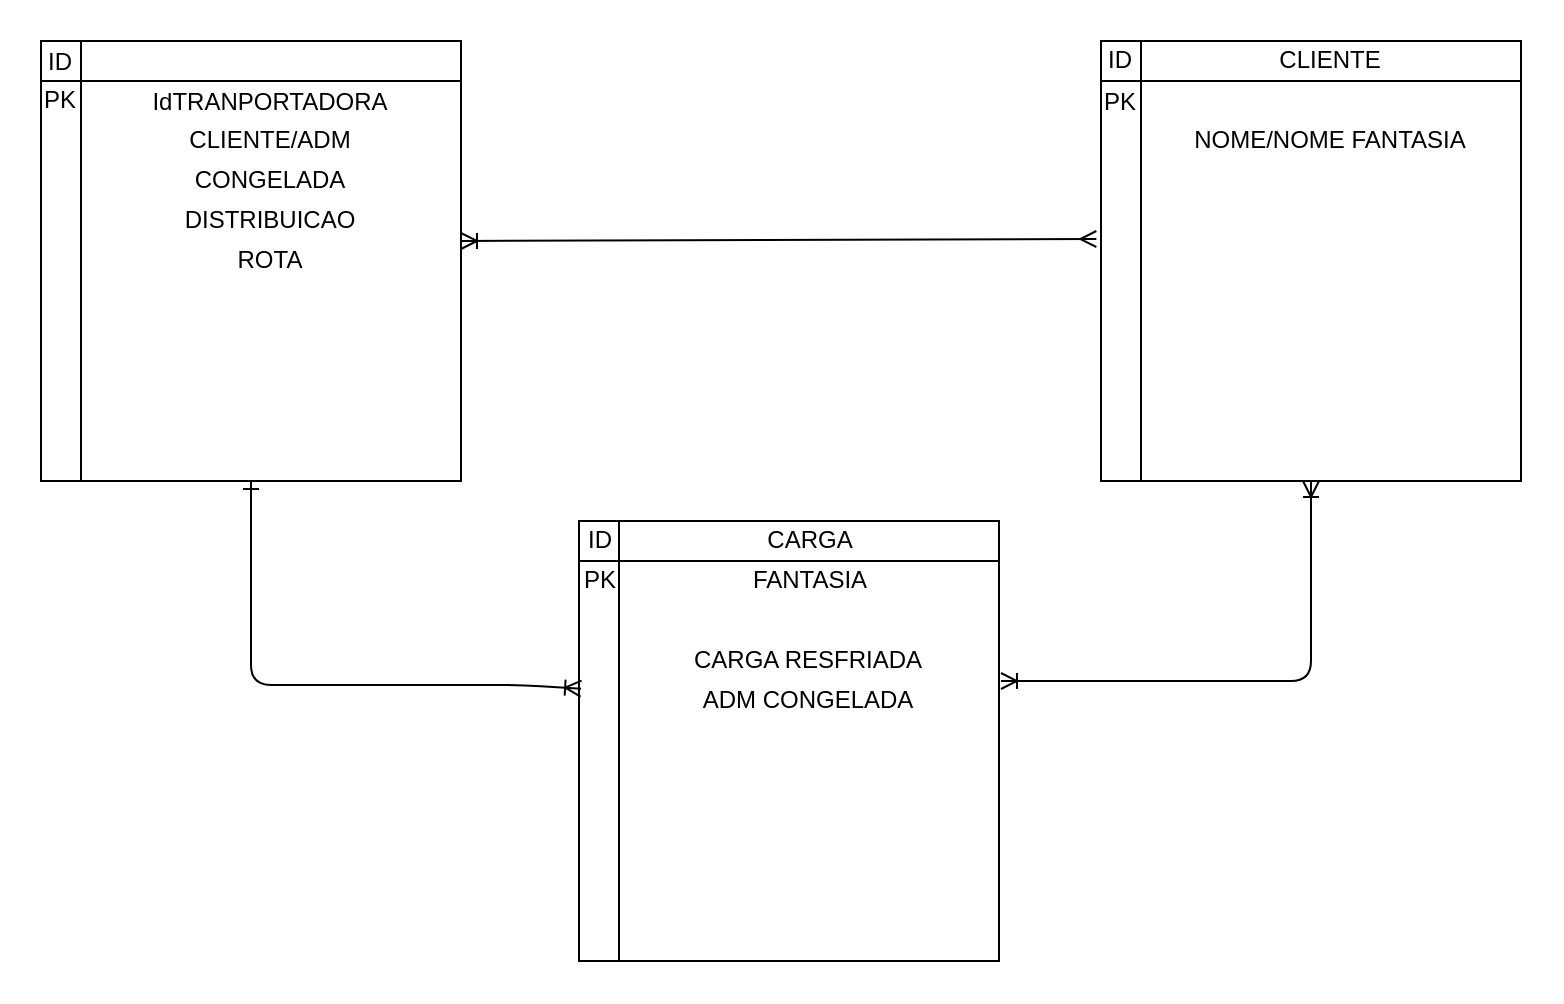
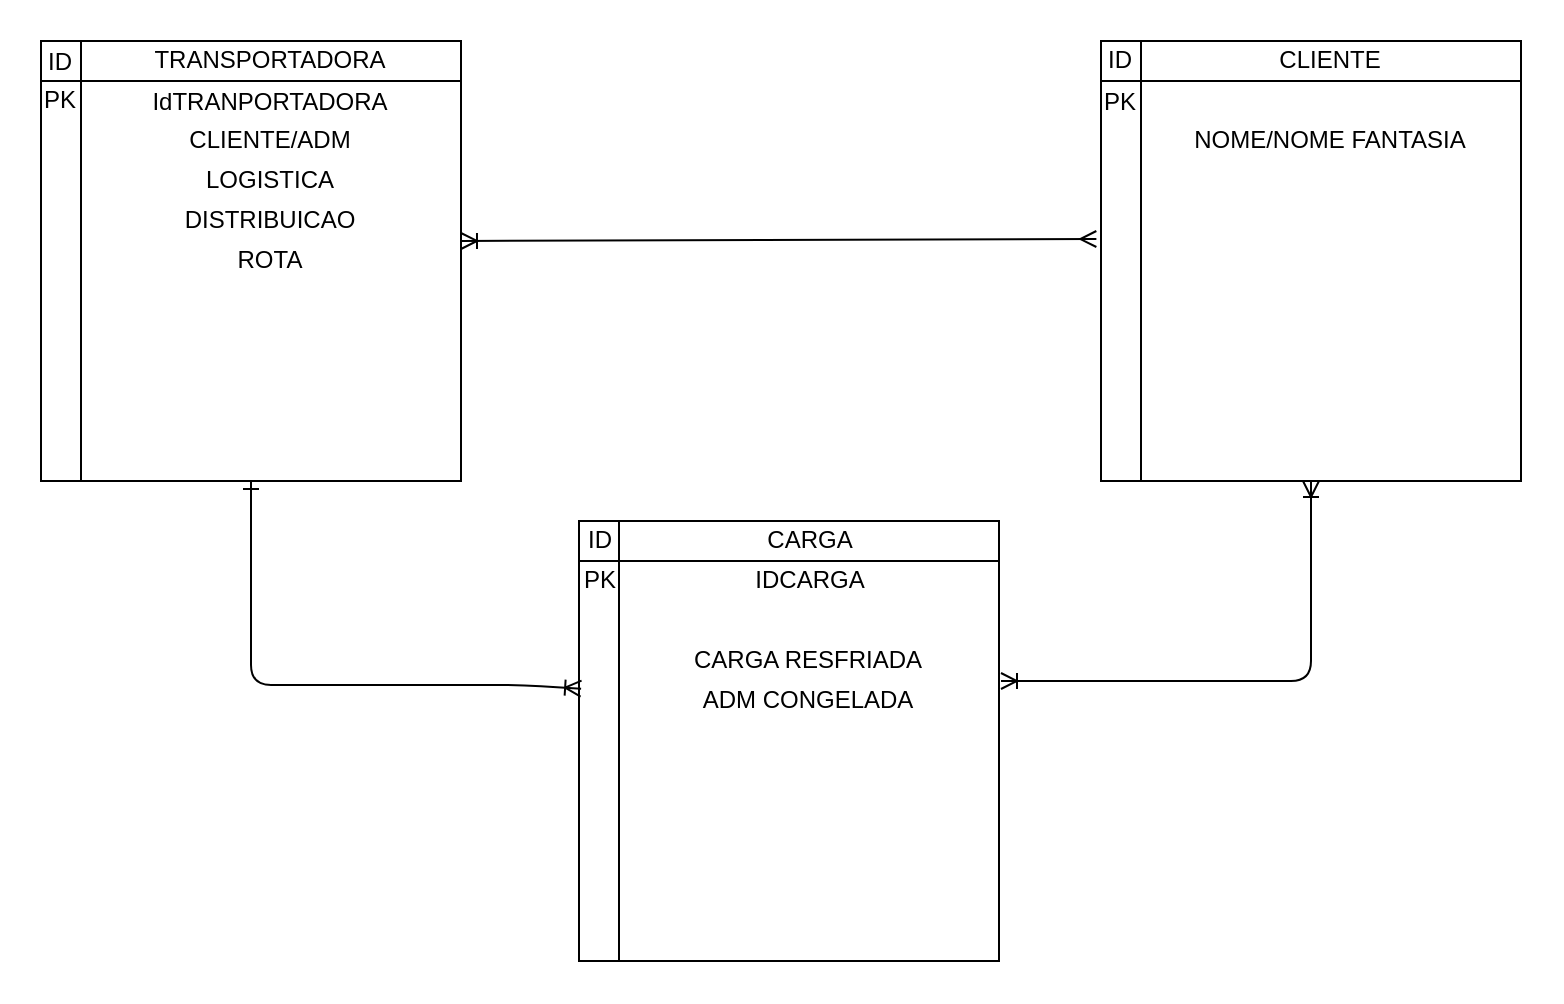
+ <mxCell id="5" value="TRANSPORTADORA" style="text;html=1;strokeColor=none;fillColor=none;align=center;verticalAlign=middle;whiteSpace=wrap;rounded=0;" vertex="1" parent="1"><mxGeometry x="40" y="20" width="190" height="20" as="geometry" /></mxCell>
- <mxCell id="12" value="CONGELADA" style="text;html=1;strokeColor=none;fillColor=none;align=center;verticalAlign=middle;whiteSpace=wrap;rounded=0;" vertex="1" parent="1"><mxGeometry x="40" y="80" width="190" height="20" as="geometry" /></mxCell>
+ <mxCell id="12" value="LOGISTICA" style="text;html=1;strokeColor=none;fillColor=none;align=center;verticalAlign=middle;whiteSpace=wrap;rounded=0;" vertex="1" parent="1"><mxGeometry x="40" y="80" width="190" height="20" as="geometry" /></mxCell>
- <mxCell id="24" value="FANTASIA" style="text;html=1;strokeColor=none;fillColor=none;align=center;verticalAlign=middle;whiteSpace=wrap;rounded=0;" vertex="1" parent="1"><mxGeometry x="310" y="280" width="190" height="20" as="geometry" /></mxCell>
+ <mxCell id="24" value="IDCARGA" style="text;html=1;strokeColor=none;fillColor=none;align=center;verticalAlign=middle;whiteSpace=wrap;rounded=0;" vertex="1" parent="1"><mxGeometry x="310" y="280" width="190" height="20" as="geometry" /></mxCell>
